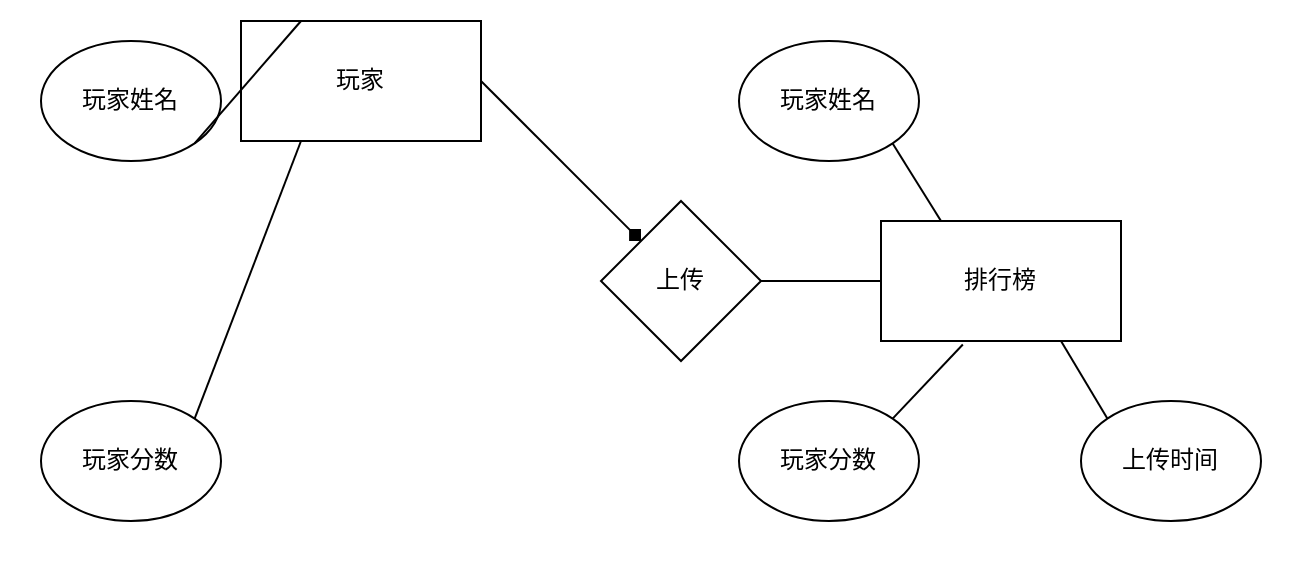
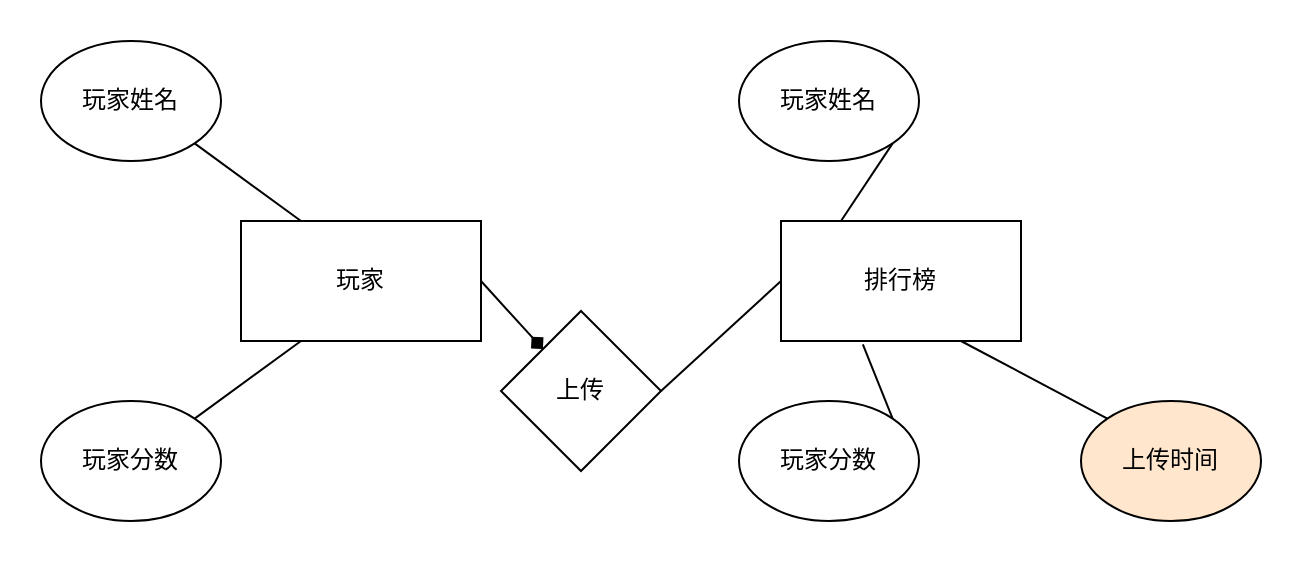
- <mxCell id="3" value="玩家" style="rounded=0;whiteSpace=wrap;html=1;" vertex="1" parent="1"><mxGeometry x="120" y="10" width="120" height="60" as="geometry" /></mxCell>
+ <mxCell id="3" value="玩家" style="rounded=0;whiteSpace=wrap;html=1;" vertex="1" parent="1"><mxGeometry x="120" y="110" width="120" height="60" as="geometry" /></mxCell>
- <mxCell id="2" value="上传" style="rhombus;whiteSpace=wrap;html=1;" vertex="1" parent="1"><mxGeometry x="300" y="100" width="80" height="80" as="geometry" /></mxCell>
+ <mxCell id="2" value="上传" style="rhombus;whiteSpace=wrap;html=1;" vertex="1" parent="1"><mxGeometry x="250" y="155" width="80" height="80" as="geometry" /></mxCell>
- <mxCell id="4" value="排行榜" style="rounded=0;whiteSpace=wrap;html=1;" vertex="1" parent="1"><mxGeometry x="440" y="110" width="120" height="60" as="geometry" /></mxCell>
+ <mxCell id="4" value="排行榜" style="rounded=0;whiteSpace=wrap;html=1;" vertex="1" parent="1"><mxGeometry x="390" y="110" width="120" height="60" as="geometry" /></mxCell>
- <mxCell id="9" value="上传时间" style="ellipse;whiteSpace=wrap;html=1;" vertex="1" parent="1"><mxGeometry x="540" y="200" width="90" height="60" as="geometry" /></mxCell>
+ <mxCell id="9" value="上传时间" style="ellipse;whiteSpace=wrap;html=1;fillColor=#ffe6cc;" vertex="1" parent="1"><mxGeometry x="540" y="200" width="90" height="60" as="geometry" /></mxCell>
